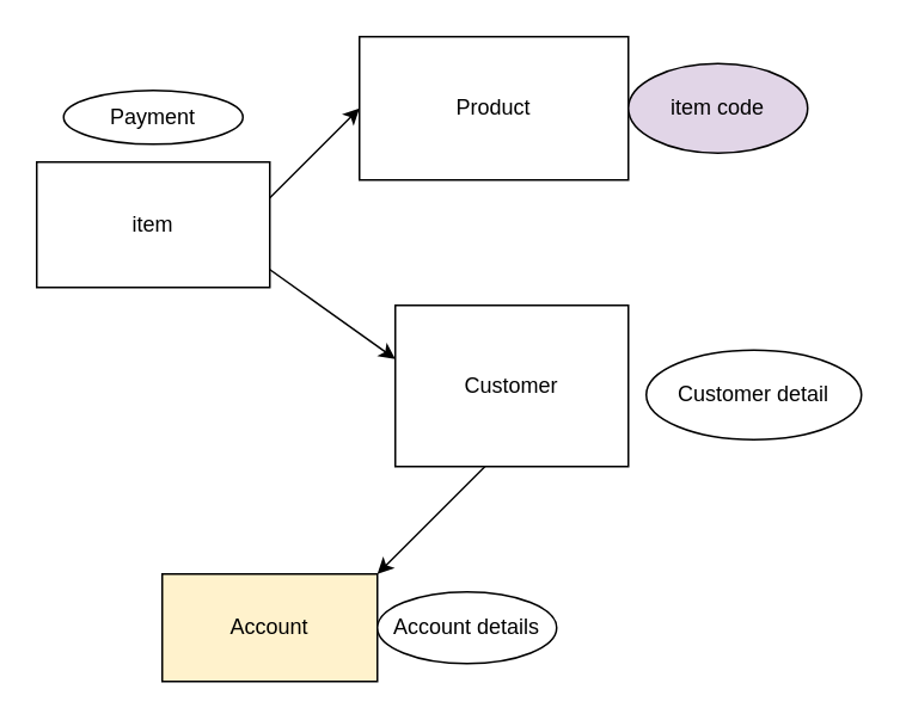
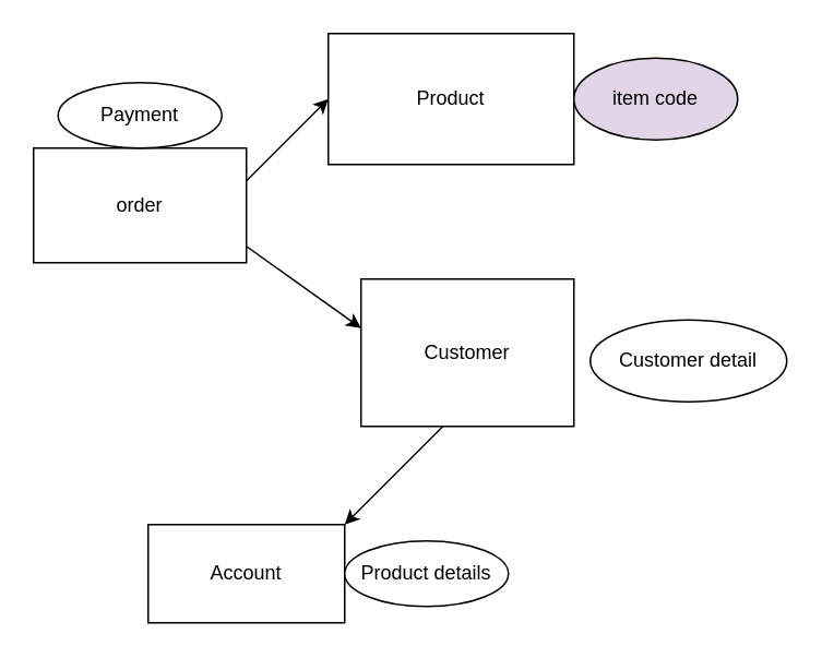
- <mxCell id="11" value="Payment" style="ellipse;whiteSpace=wrap;html=1;align=center;" vertex="1" parent="1"><mxGeometry x="35" y="50" width="100" height="30" as="geometry" /></mxCell>
+ <mxCell id="11" value="Payment" style="ellipse;whiteSpace=wrap;html=1;align=center;" vertex="1" parent="1"><mxGeometry x="35" y="50" width="100" height="40" as="geometry" /></mxCell>
- <mxCell id="2" value="item" style="rounded=0;whiteSpace=wrap;html=1;" vertex="1" parent="1"><mxGeometry x="20" y="90" width="130" height="70" as="geometry" /></mxCell>
+ <mxCell id="2" value="order" style="rounded=0;whiteSpace=wrap;html=1;" vertex="1" parent="1"><mxGeometry x="20" y="90" width="130" height="70" as="geometry" /></mxCell>
- <mxCell id="8" value="Account" style="rounded=0;whiteSpace=wrap;html=1;fillColor=#fff2cc;" vertex="1" parent="1"><mxGeometry x="90" y="320" width="120" height="60" as="geometry" /></mxCell>
+ <mxCell id="8" value="Account" style="rounded=0;whiteSpace=wrap;html=1;" vertex="1" parent="1"><mxGeometry x="90" y="320" width="120" height="60" as="geometry" /></mxCell>
- <mxCell id="12" value="Account details" style="ellipse;whiteSpace=wrap;html=1;align=center;" vertex="1" parent="1"><mxGeometry x="210" y="330" width="100" height="40" as="geometry" /></mxCell>
+ <mxCell id="12" value="Product details" style="ellipse;whiteSpace=wrap;html=1;align=center;" vertex="1" parent="1"><mxGeometry x="210" y="330" width="100" height="40" as="geometry" /></mxCell>
